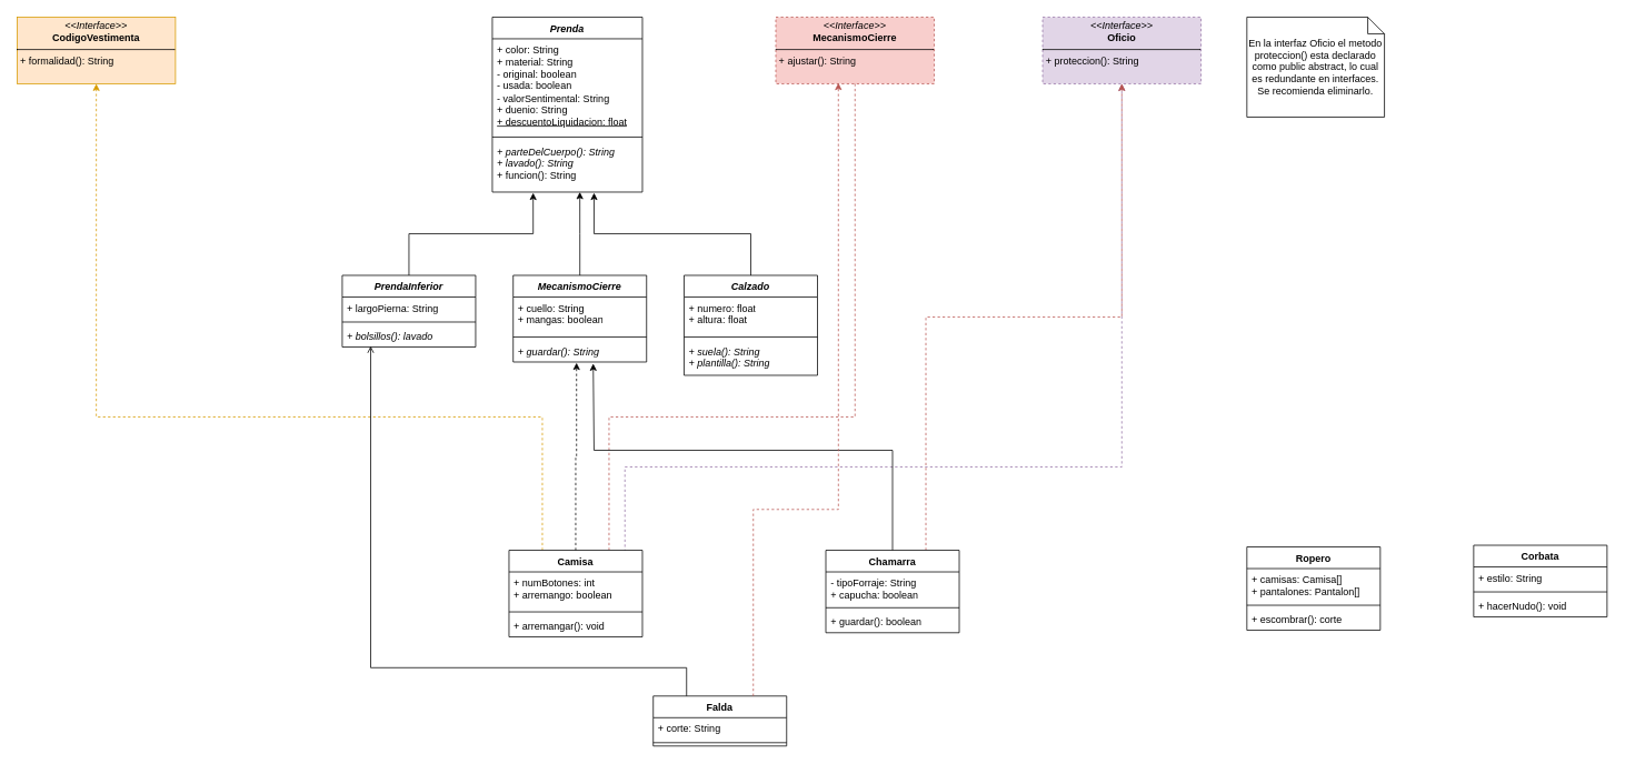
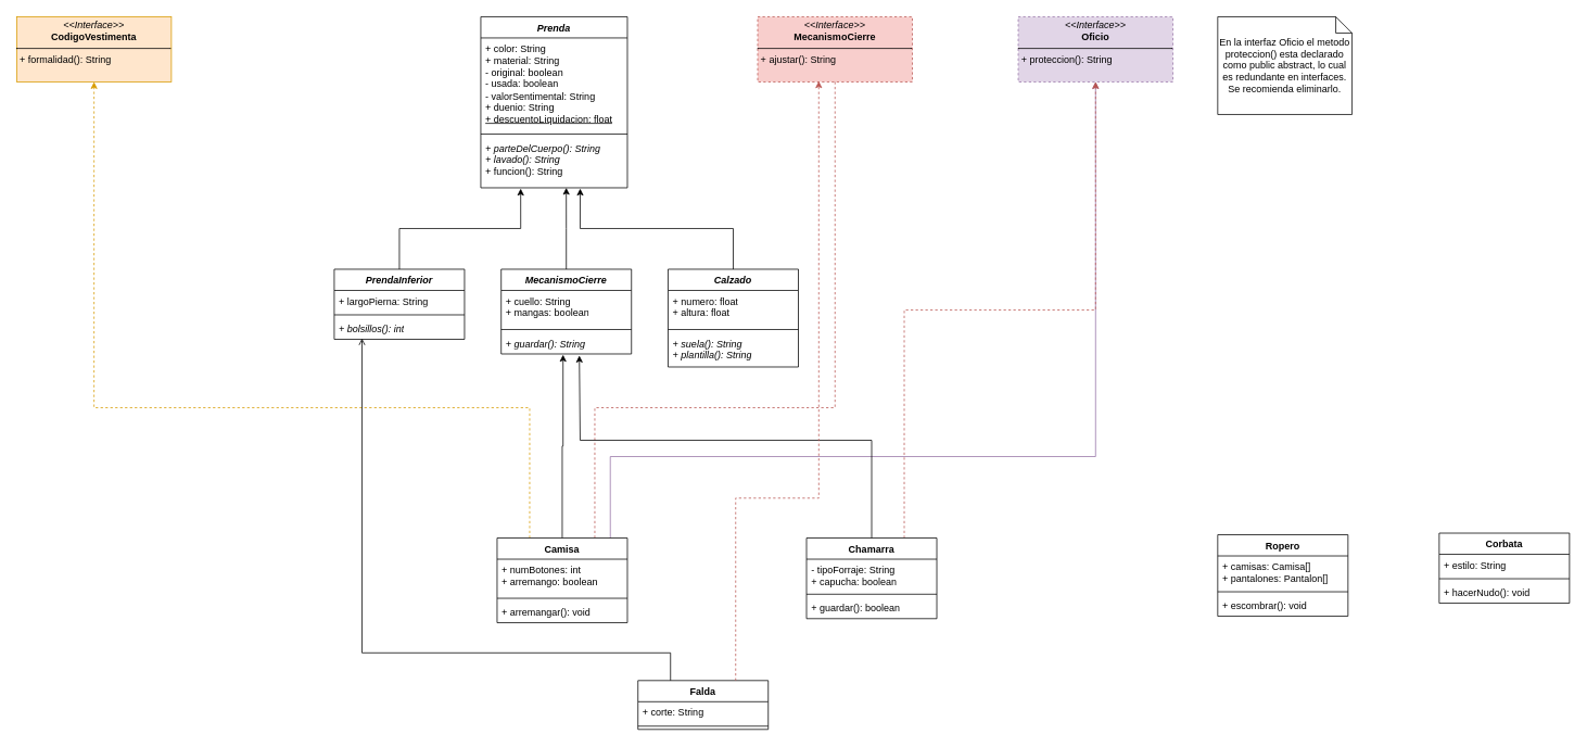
- <mxCell id="9" value="&lt;i&gt;+ bolsillos(): lavado&lt;/i&gt;" style="text;strokeColor=none;fillColor=none;align=left;verticalAlign=top;spacingLeft=4;spacingRight=4;overflow=hidden;rotatable=0;points=[[0,0.5],[1,0.5]];portConstraint=eastwest;whiteSpace=wrap;html=1;" vertex="1" parent="6"><mxGeometry y="60" width="160" height="26" as="geometry" /></mxCell>
+ <mxCell id="9" value="&lt;i&gt;+ bolsillos(): int&lt;/i&gt;" style="text;strokeColor=none;fillColor=none;align=left;verticalAlign=top;spacingLeft=4;spacingRight=4;overflow=hidden;rotatable=0;points=[[0,0.5],[1,0.5]];portConstraint=eastwest;whiteSpace=wrap;html=1;" vertex="1" parent="6"><mxGeometry y="60" width="160" height="26" as="geometry" /></mxCell>
- <mxCell id="31" style="edgeStyle=orthogonalEdgeStyle;rounded=0;orthogonalLoop=1;jettySize=auto;html=1;exitX=0.5;exitY=0;exitDx=0;exitDy=0;entryX=0.475;entryY=1.038;entryDx=0;entryDy=0;entryPerimeter=0;dashed=1;" edge="1" parent="1" source="27" target="13"><mxGeometry relative="1" as="geometry" /></mxCell>
+ <mxCell id="31" style="edgeStyle=orthogonalEdgeStyle;rounded=0;orthogonalLoop=1;jettySize=auto;html=1;exitX=0.5;exitY=0;exitDx=0;exitDy=0;entryX=0.475;entryY=1.038;entryDx=0;entryDy=0;entryPerimeter=0;" edge="1" parent="1" source="27" target="13"><mxGeometry relative="1" as="geometry" /></mxCell>
- <mxCell id="26" style="edgeStyle=orthogonalEdgeStyle;rounded=0;orthogonalLoop=1;jettySize=auto;html=1;entryX=0.5;entryY=1;entryDx=0;entryDy=0;dashed=1;fillColor=#e1d5e7;strokeColor=#9673a6;exitX=0.869;exitY=0.019;exitDx=0;exitDy=0;exitPerimeter=0;" edge="1" parent="1" source="27" target="23"><mxGeometry relative="1" as="geometry"><mxPoint x="738" y="656" as="sourcePoint" /><Array as="points"><mxPoint x="749" y="560" /><mxPoint x="1345" y="560" /></Array></mxGeometry></mxCell>
+ <mxCell id="26" style="edgeStyle=orthogonalEdgeStyle;rounded=0;orthogonalLoop=1;jettySize=auto;html=1;entryX=0.5;entryY=1;entryDx=0;entryDy=0;dashed=0;fillColor=#e1d5e7;strokeColor=#9673a6;exitX=0.869;exitY=0.019;exitDx=0;exitDy=0;exitPerimeter=0;" edge="1" parent="1" source="27" target="23"><mxGeometry relative="1" as="geometry"><mxPoint x="738" y="656" as="sourcePoint" /><Array as="points"><mxPoint x="749" y="560" /><mxPoint x="1345" y="560" /></Array></mxGeometry></mxCell>
- <mxCell id="46" value="+ escombrar(): corte" style="text;strokeColor=none;fillColor=none;align=left;verticalAlign=top;spacingLeft=4;spacingRight=4;overflow=hidden;rotatable=0;points=[[0,0.5],[1,0.5]];portConstraint=eastwest;whiteSpace=wrap;html=1;" vertex="1" parent="43"><mxGeometry y="74" width="160" height="26" as="geometry" /></mxCell>
+ <mxCell id="46" value="+ escombrar(): void" style="text;strokeColor=none;fillColor=none;align=left;verticalAlign=top;spacingLeft=4;spacingRight=4;overflow=hidden;rotatable=0;points=[[0,0.5],[1,0.5]];portConstraint=eastwest;whiteSpace=wrap;html=1;" vertex="1" parent="43"><mxGeometry y="74" width="160" height="26" as="geometry" /></mxCell>
